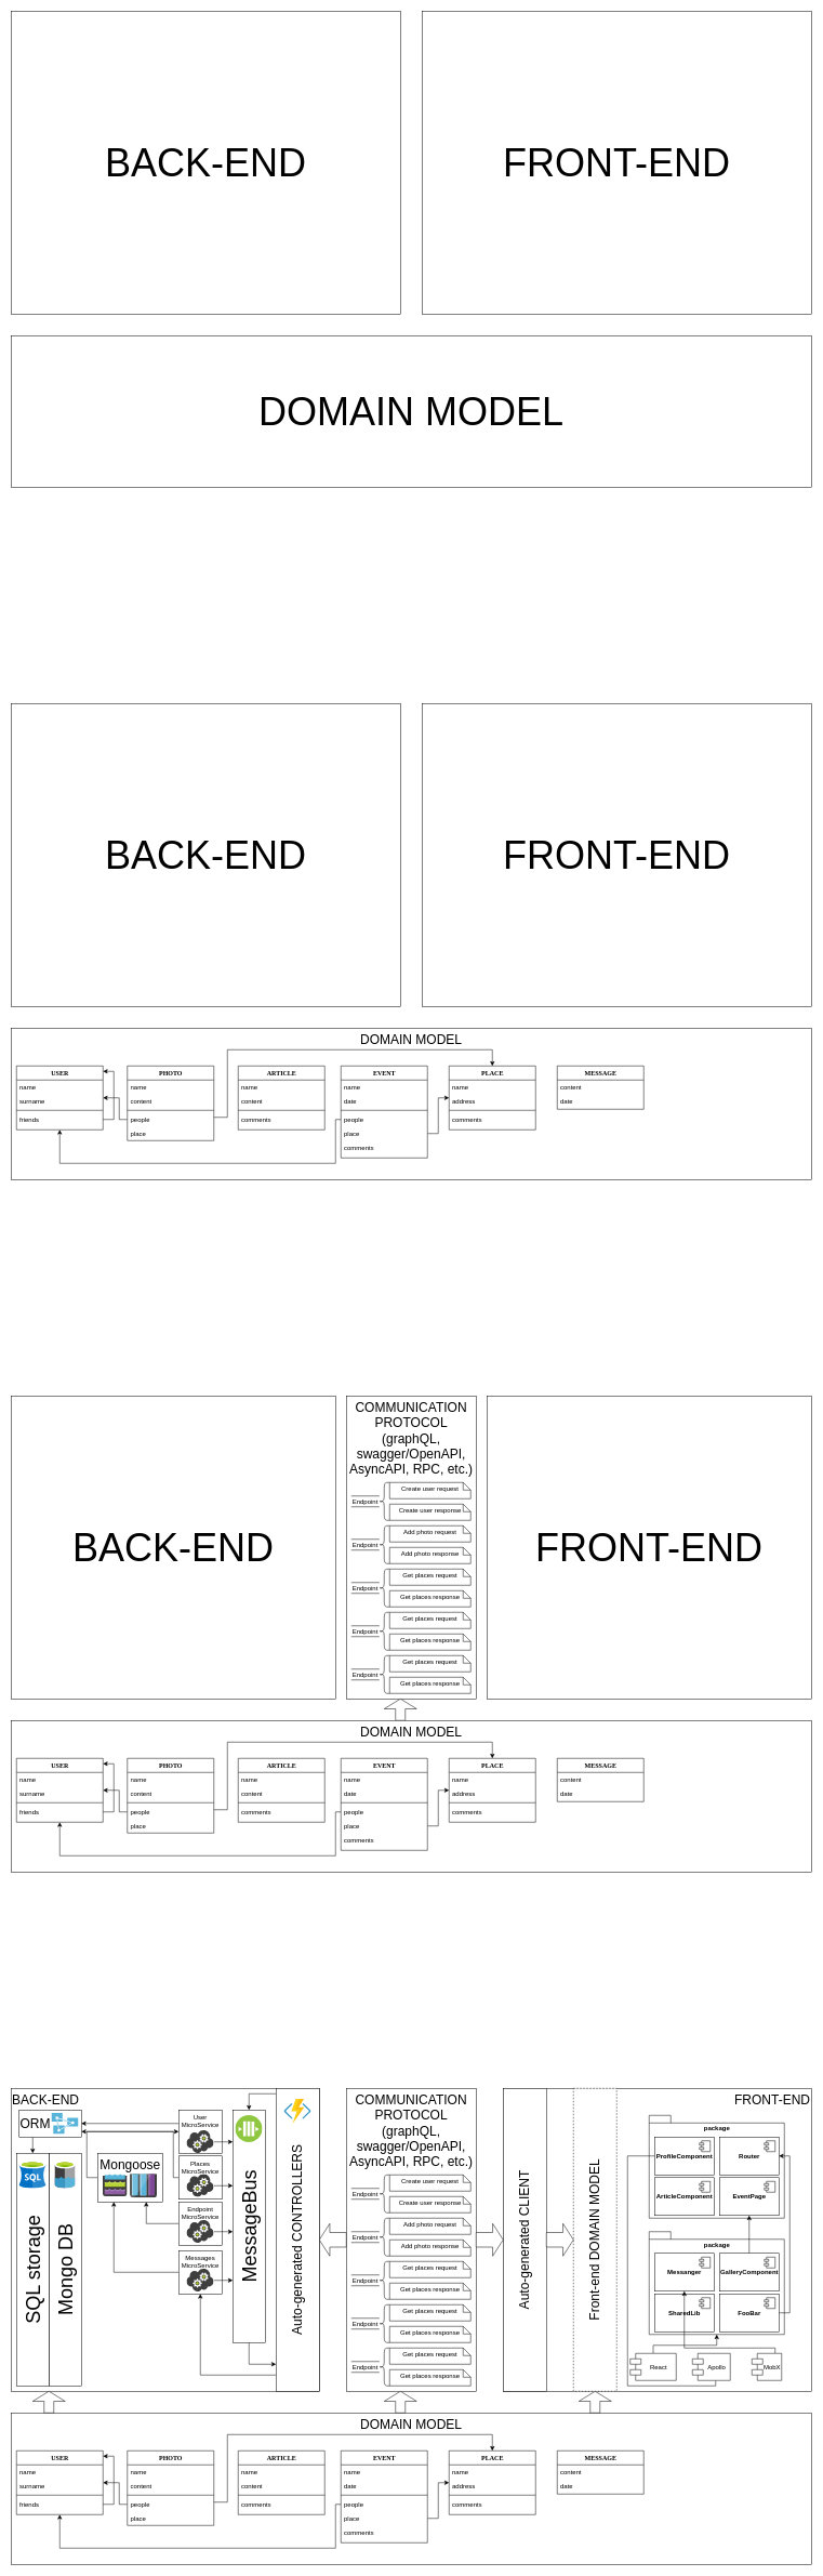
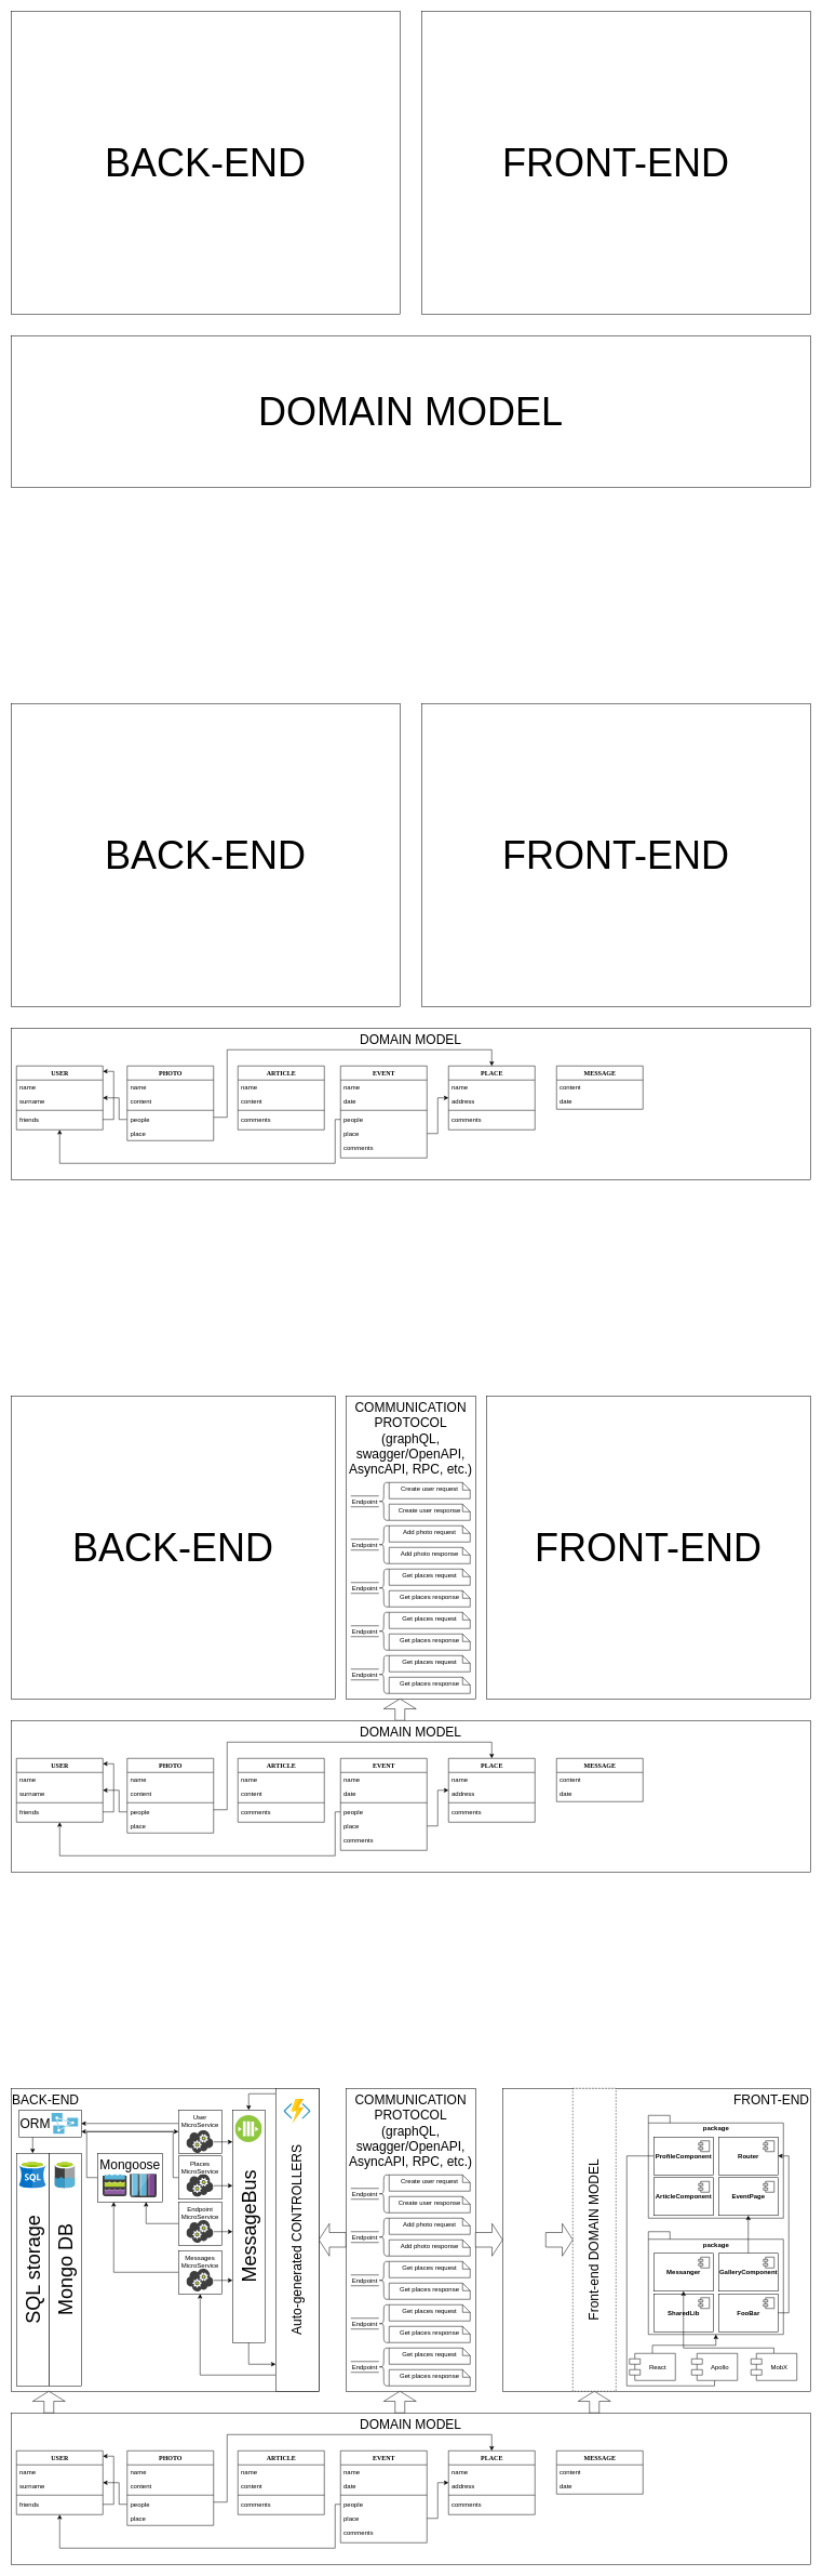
- <mxCell id="168" value="&lt;font style=&quot;font-size: 24px&quot;&gt;Auto-generated CLIENT&lt;/font&gt;" style="rounded=0;whiteSpace=wrap;html=1;labelBackgroundColor=none;sketch=0;fontColor=#000000;align=center;horizontal=0;" vertex="1" parent="1"><mxGeometry x="930" y="3860" width="80" height="560" as="geometry" /></mxCell>
- <mxCell id="200" value="Apollo" style="shape=module;align=left;spacingLeft=20;align=center;verticalAlign=middle;labelBackgroundColor=none;sketch=0;fontColor=#000000;" vertex="1" parent="1"><mxGeometry x="1280" y="4350" width="70" height="50" as="geometry" /></mxCell>
+ <mxCell id="200" value="Apollo" style="shape=module;align=left;spacingLeft=20;align=center;verticalAlign=middle;labelBackgroundColor=none;sketch=0;fontColor=#000000;" vertex="1" parent="1"><mxGeometry x="1280" y="4350" width="85" height="50" as="geometry" /></mxCell>
- <mxCell id="202" value="MobX" style="shape=module;align=left;spacingLeft=20;align=center;verticalAlign=middle;labelBackgroundColor=none;sketch=0;fontColor=#000000;" vertex="1" parent="1"><mxGeometry x="1390" y="4350" width="55" height="50" as="geometry" /></mxCell>
+ <mxCell id="202" value="MobX" style="shape=module;align=left;spacingLeft=20;align=center;verticalAlign=middle;labelBackgroundColor=none;sketch=0;fontColor=#000000;" vertex="1" parent="1"><mxGeometry x="1390" y="4350" width="85" height="50" as="geometry" /></mxCell>
